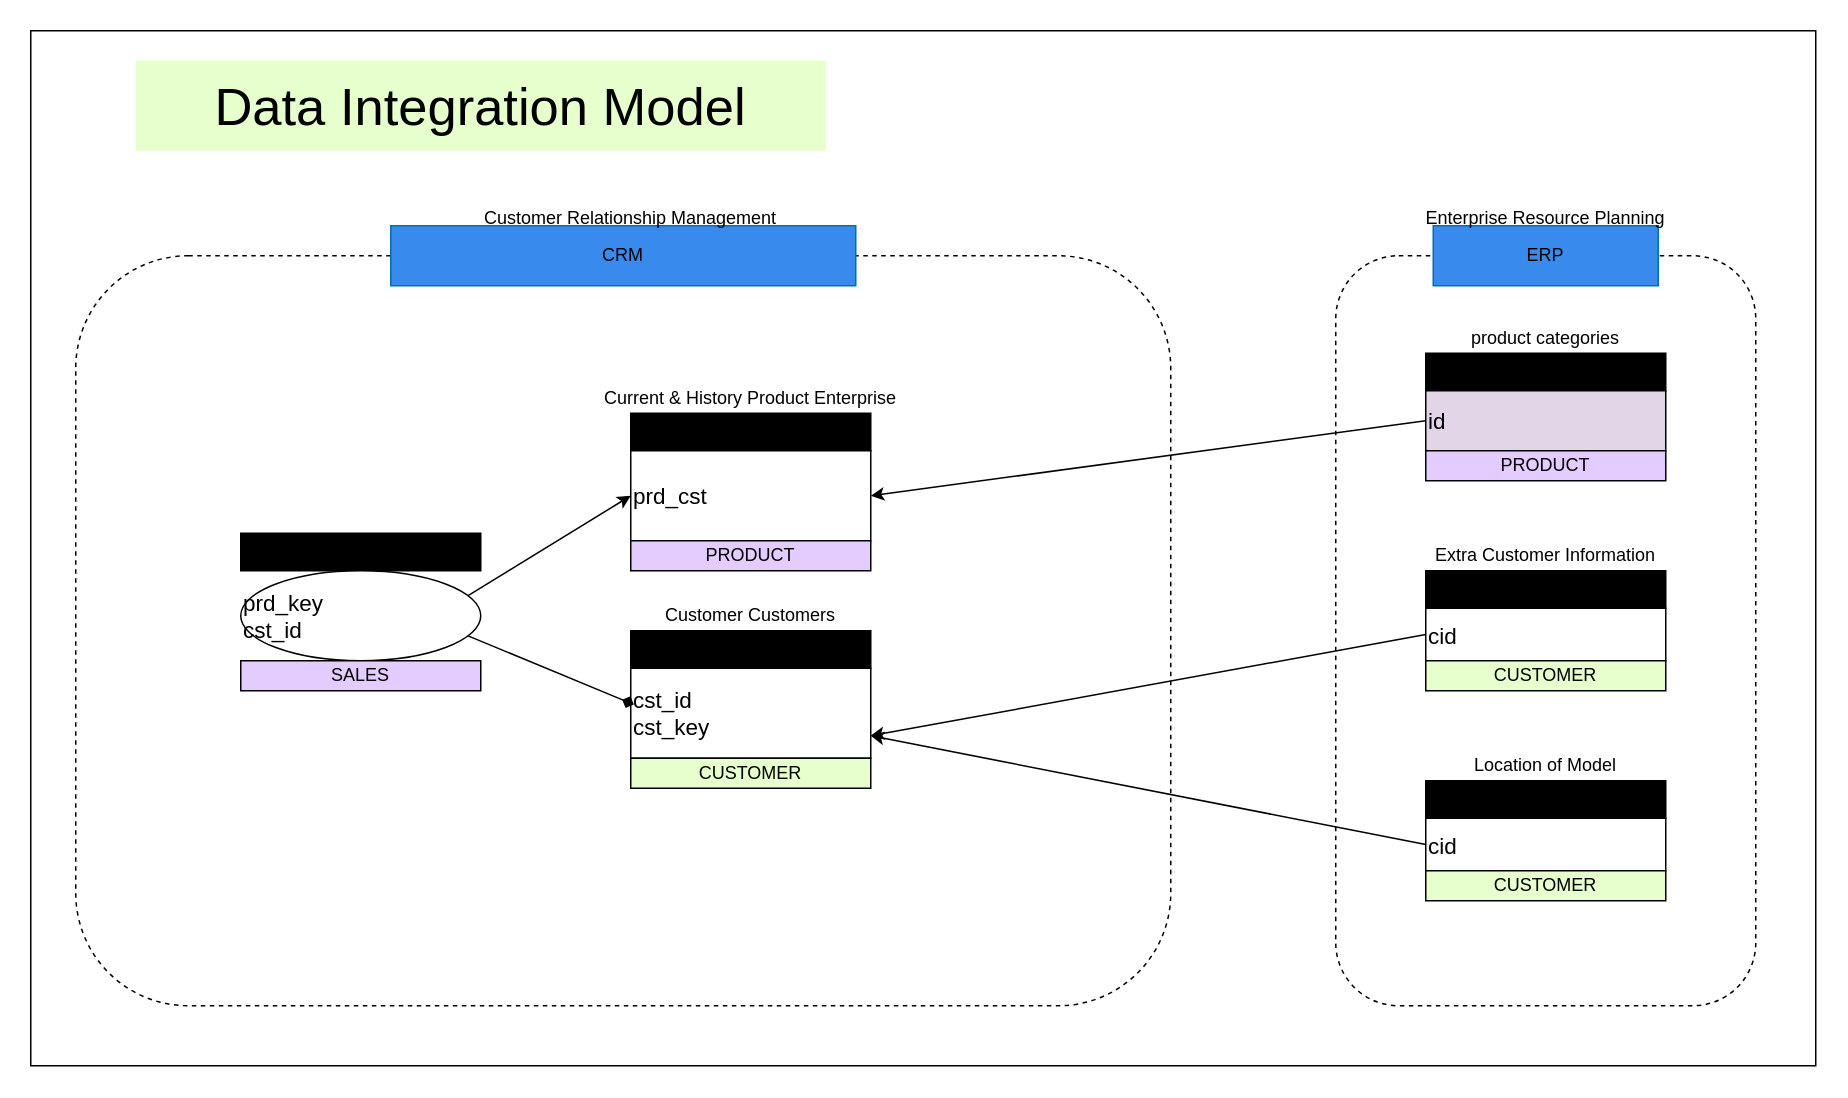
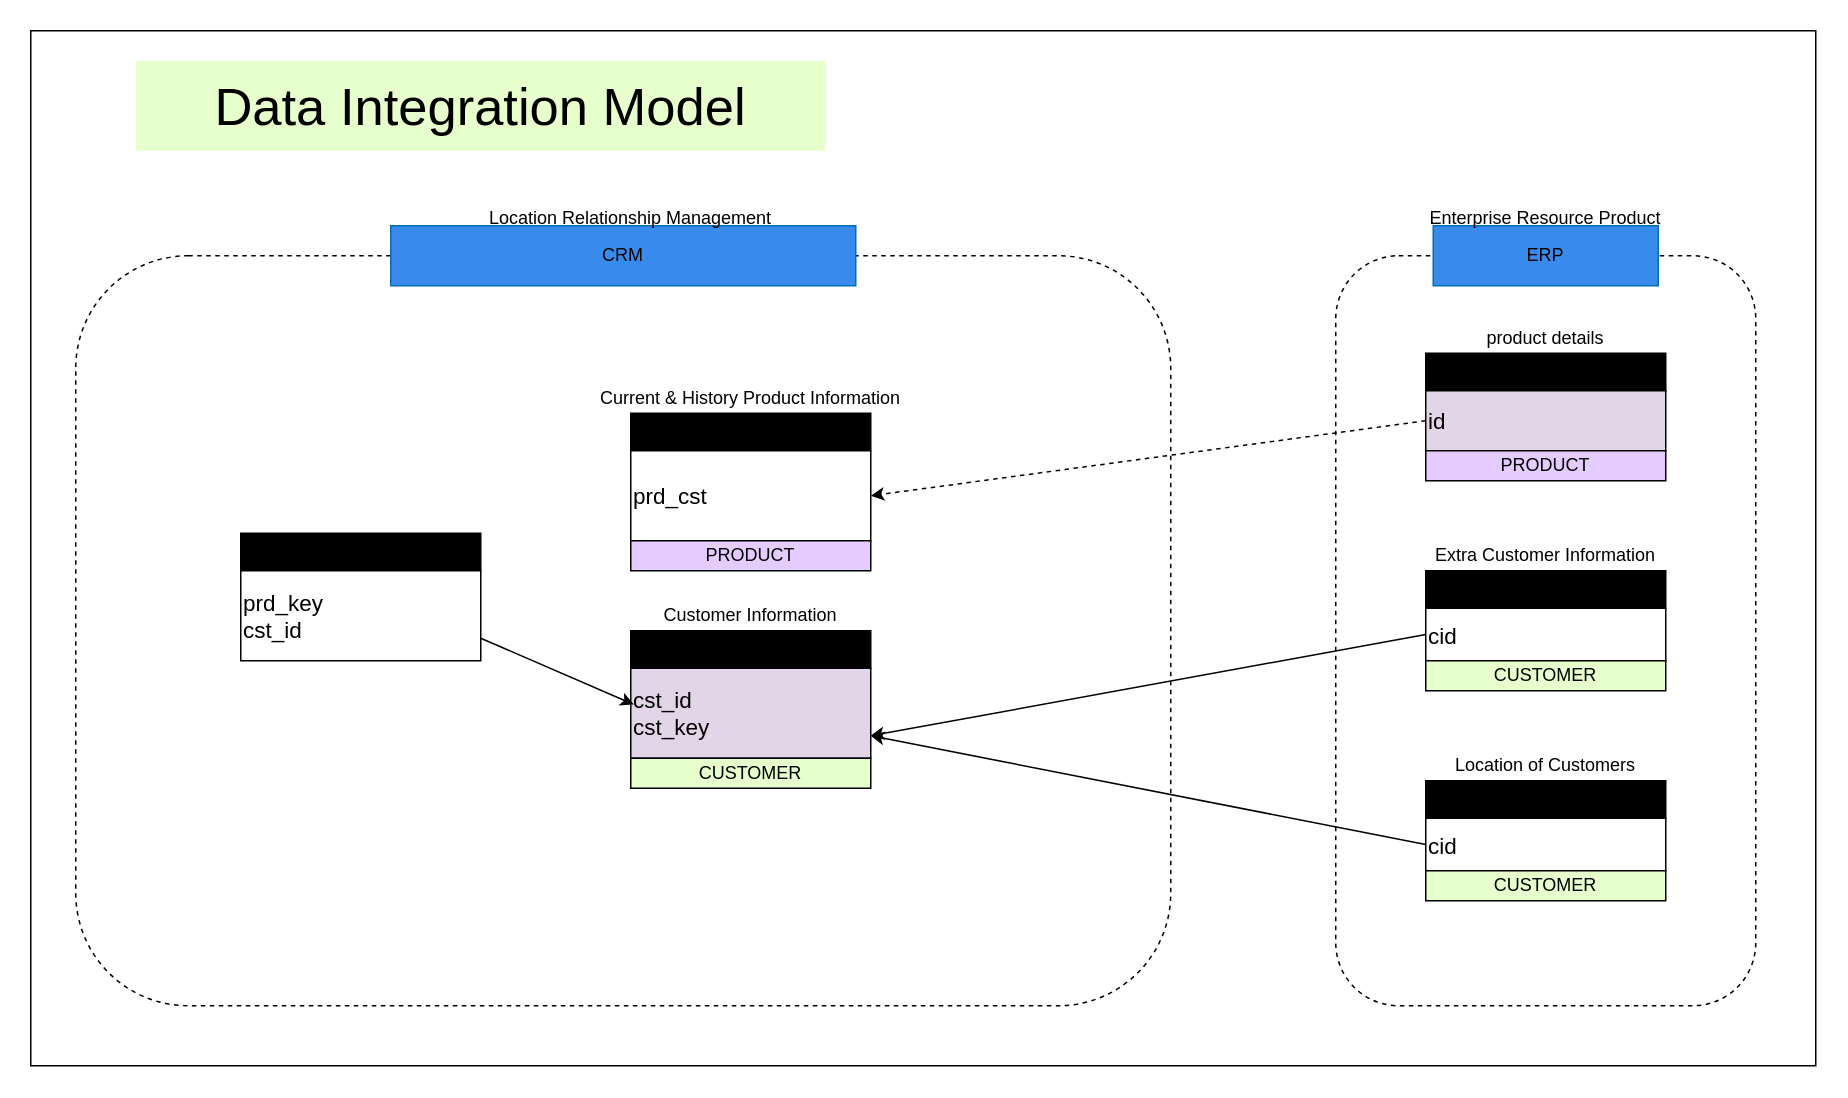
- <mxCell id="7" value="Customer Relationship Management" style="text;html=1;align=center;verticalAlign=middle;whiteSpace=wrap;rounded=0;" vertex="1" parent="1"><mxGeometry x="310" y="130" width="220" height="30" as="geometry" /></mxCell>
+ <mxCell id="7" value="Location Relationship Management" style="text;html=1;align=center;verticalAlign=middle;whiteSpace=wrap;rounded=0;" vertex="1" parent="1"><mxGeometry x="310" y="130" width="220" height="30" as="geometry" /></mxCell>
- <mxCell id="8" value="Enterprise Resource Planning" style="text;html=1;align=center;verticalAlign=middle;whiteSpace=wrap;rounded=0;" vertex="1" parent="1"><mxGeometry x="920" y="130" width="220" height="30" as="geometry" /></mxCell>
+ <mxCell id="8" value="Enterprise Resource Product" style="text;html=1;align=center;verticalAlign=middle;whiteSpace=wrap;rounded=0;" vertex="1" parent="1"><mxGeometry x="920" y="130" width="220" height="30" as="geometry" /></mxCell>
- <mxCell id="34" value="product categories" style="text;html=1;align=center;verticalAlign=middle;whiteSpace=wrap;rounded=0;" vertex="1" parent="1"><mxGeometry x="950" y="210" width="160" height="30" as="geometry" /></mxCell>
+ <mxCell id="34" value="product details" style="text;html=1;align=center;verticalAlign=middle;whiteSpace=wrap;rounded=0;" vertex="1" parent="1"><mxGeometry x="950" y="210" width="160" height="30" as="geometry" /></mxCell>
- <mxCell id="33" value="Current &amp;amp; History Product Enterprise" style="text;html=1;align=center;verticalAlign=middle;whiteSpace=wrap;rounded=0;" vertex="1" parent="1"><mxGeometry x="395" y="250" width="210" height="30" as="geometry" /></mxCell>
+ <mxCell id="33" value="Current &amp;amp; History Product Information" style="text;html=1;align=center;verticalAlign=middle;whiteSpace=wrap;rounded=0;" vertex="1" parent="1"><mxGeometry x="395" y="250" width="210" height="30" as="geometry" /></mxCell>
- <mxCell id="29" value="" style="endArrow=classic;html=1;rounded=0;exitX=0;exitY=0.5;exitDx=0;exitDy=0;entryX=1;entryY=0.5;entryDx=0;entryDy=0;" edge="1" parent="1" source="19" target="13"><mxGeometry width="50" height="50" relative="1" as="geometry"><mxPoint x="950" y="270" as="sourcePoint" /><mxPoint x="580" y="337" as="targetPoint" /></mxGeometry></mxCell>
+ <mxCell id="29" value="" style="endArrow=classic;html=1;rounded=0;exitX=0;exitY=0.5;exitDx=0;exitDy=0;entryX=1;entryY=0.5;entryDx=0;entryDy=0;dashed=1;" edge="1" parent="1" source="19" target="13"><mxGeometry width="50" height="50" relative="1" as="geometry"><mxPoint x="950" y="270" as="sourcePoint" /><mxPoint x="580" y="337" as="targetPoint" /></mxGeometry></mxCell>
- <mxCell id="30" value="" style="endArrow=classic;html=1;rounded=0;exitX=1;exitY=0.25;exitDx=0;exitDy=0;entryX=0;entryY=0.5;entryDx=0;entryDy=0;" edge="1" parent="1" source="10" target="13"><mxGeometry width="50" height="50" relative="1" as="geometry"><mxPoint x="590" y="410" as="sourcePoint" /><mxPoint x="640" y="360" as="targetPoint" /></mxGeometry></mxCell>
- <mxCell id="10" value="prd_key&lt;div&gt;cst_id&lt;/div&gt;" style="ellipse;whiteSpace=wrap;html=1;align=left;fontSize=15;" vertex="1" parent="1"><mxGeometry x="160" y="380" width="160" height="60" as="geometry" /></mxCell>
+ <mxCell id="10" value="prd_key&lt;div&gt;cst_id&lt;/div&gt;" style="rounded=0;whiteSpace=wrap;html=1;align=left;fontSize=15;" vertex="1" parent="1"><mxGeometry x="160" y="380" width="160" height="60" as="geometry" /></mxCell>
- <mxCell id="32" value="Customer Customers" style="text;html=1;align=center;verticalAlign=middle;whiteSpace=wrap;rounded=0;" vertex="1" parent="1"><mxGeometry x="420" y="395" width="160" height="30" as="geometry" /></mxCell>
+ <mxCell id="32" value="Customer Information" style="text;html=1;align=center;verticalAlign=middle;whiteSpace=wrap;rounded=0;" vertex="1" parent="1"><mxGeometry x="420" y="395" width="160" height="30" as="geometry" /></mxCell>
- <mxCell id="11" value="SALES" style="rounded=0;whiteSpace=wrap;html=1;fillColor=#E5CCFF;fontColor=#000000;" vertex="1" parent="1"><mxGeometry x="160" y="440" width="160" height="20" as="geometry" /></mxCell>
- <mxCell id="31" value="" style="endArrow=diamond;html=1;rounded=0;exitX=1;exitY=0.75;exitDx=0;exitDy=0;entryX=0.013;entryY=0.403;entryDx=0;entryDy=0;entryPerimeter=0;" edge="1" parent="1" source="10" target="16"><mxGeometry width="50" height="50" relative="1" as="geometry"><mxPoint x="590" y="410" as="sourcePoint" /><mxPoint x="640" y="360" as="targetPoint" /></mxGeometry></mxCell>
+ <mxCell id="31" value="" style="endArrow=classic;html=1;rounded=0;exitX=1;exitY=0.75;exitDx=0;exitDy=0;entryX=0.013;entryY=0.403;entryDx=0;entryDy=0;entryPerimeter=0;" edge="1" parent="1" source="10" target="16"><mxGeometry width="50" height="50" relative="1" as="geometry"><mxPoint x="590" y="410" as="sourcePoint" /><mxPoint x="640" y="360" as="targetPoint" /></mxGeometry></mxCell>
- <mxCell id="16" value="&lt;font&gt;cst_id&lt;/font&gt;&lt;div&gt;&lt;font&gt;cst_key&lt;/font&gt;&lt;/div&gt;" style="rounded=0;whiteSpace=wrap;html=1;align=left;fontSize=15;" vertex="1" parent="1"><mxGeometry x="420" y="445" width="160" height="60" as="geometry" /></mxCell>
+ <mxCell id="16" value="&lt;font&gt;cst_id&lt;/font&gt;&lt;div&gt;&lt;font&gt;cst_key&lt;/font&gt;&lt;/div&gt;" style="rounded=0;whiteSpace=wrap;html=1;align=left;fontSize=15;fillColor=#e1d5e7;" vertex="1" parent="1"><mxGeometry x="420" y="445" width="160" height="60" as="geometry" /></mxCell>
- <mxCell id="36" value="Location of Model" style="text;html=1;align=center;verticalAlign=middle;whiteSpace=wrap;rounded=0;" vertex="1" parent="1"><mxGeometry x="950" y="495" width="160" height="30" as="geometry" /></mxCell>
+ <mxCell id="36" value="Location of Customers" style="text;html=1;align=center;verticalAlign=middle;whiteSpace=wrap;rounded=0;" vertex="1" parent="1"><mxGeometry x="950" y="495" width="160" height="30" as="geometry" /></mxCell>
